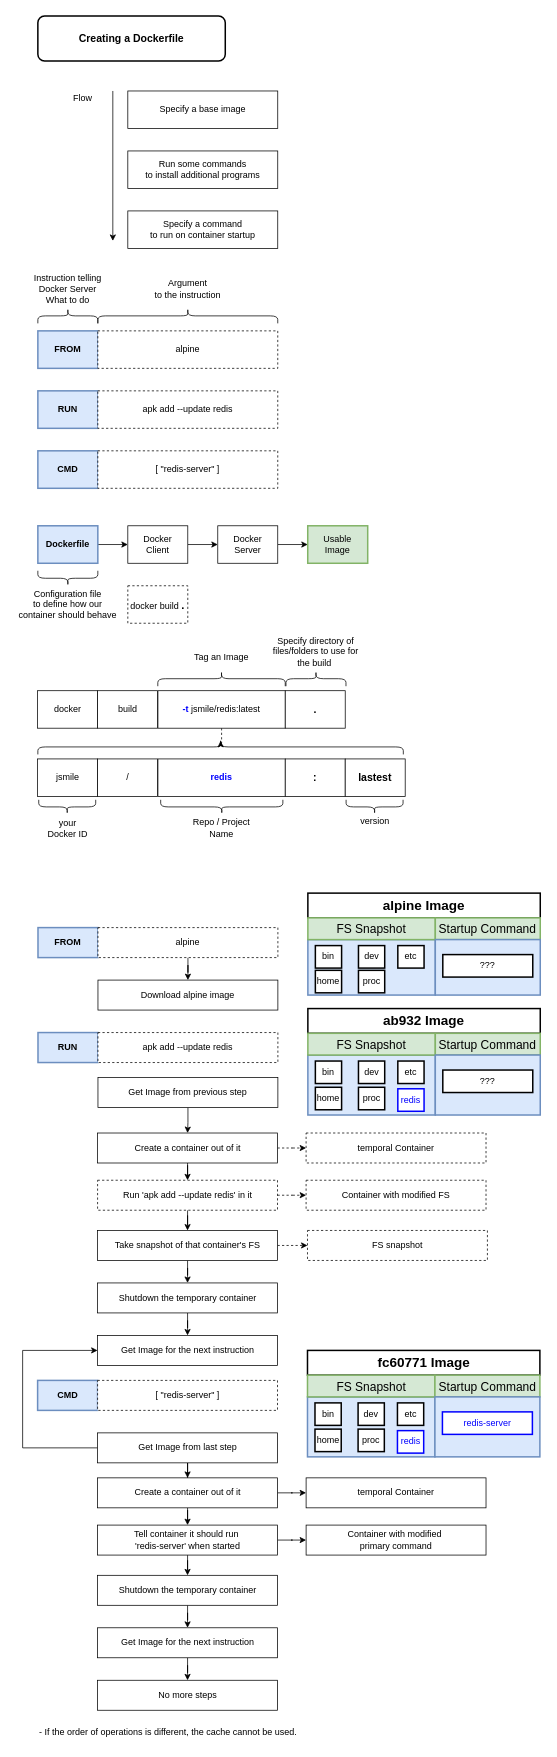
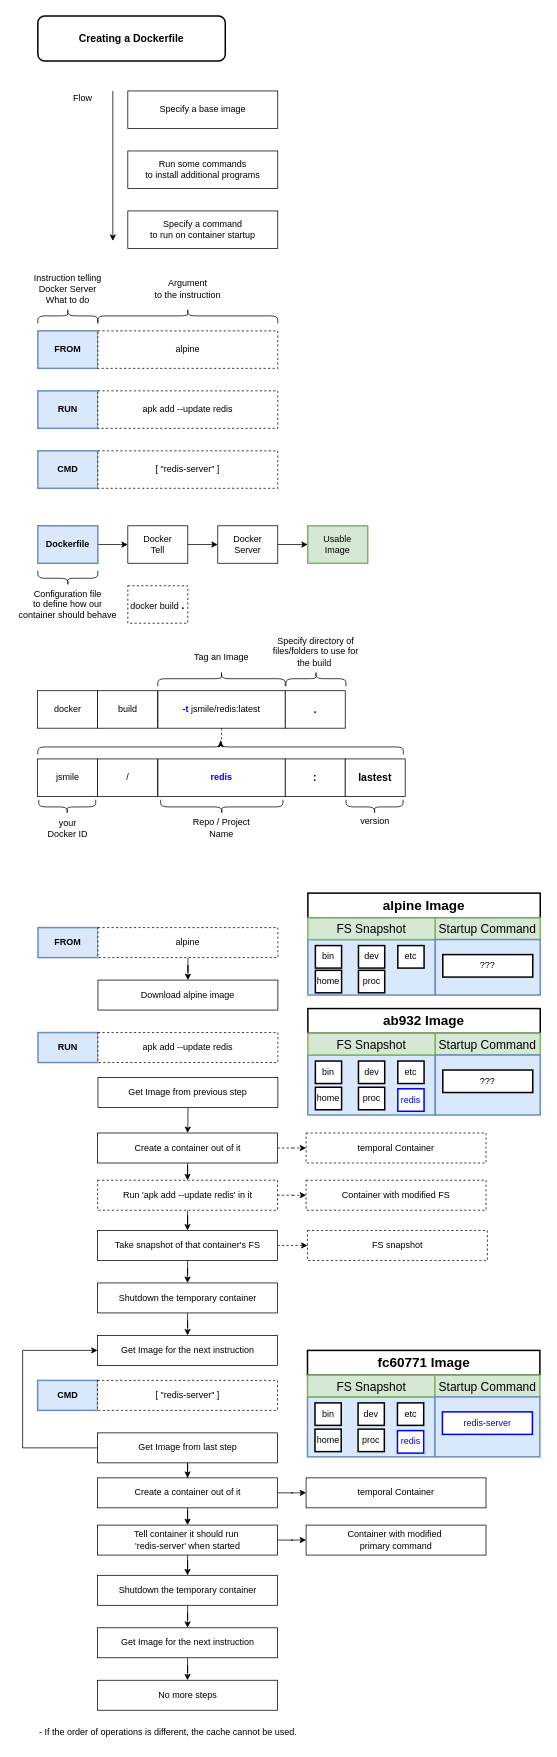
- <mxCell id="21" value="Docker&lt;br&gt;Client" style="rounded=0;whiteSpace=wrap;html=1;strokeWidth=1;fontSize=12;" vertex="1" parent="1"><mxGeometry x="170" y="700" width="80" height="50" as="geometry" /></mxCell>
+ <mxCell id="21" value="Docker&lt;br&gt;Tell" style="rounded=0;whiteSpace=wrap;html=1;strokeWidth=1;fontSize=12;" vertex="1" parent="1"><mxGeometry x="170" y="700" width="80" height="50" as="geometry" /></mxCell>
